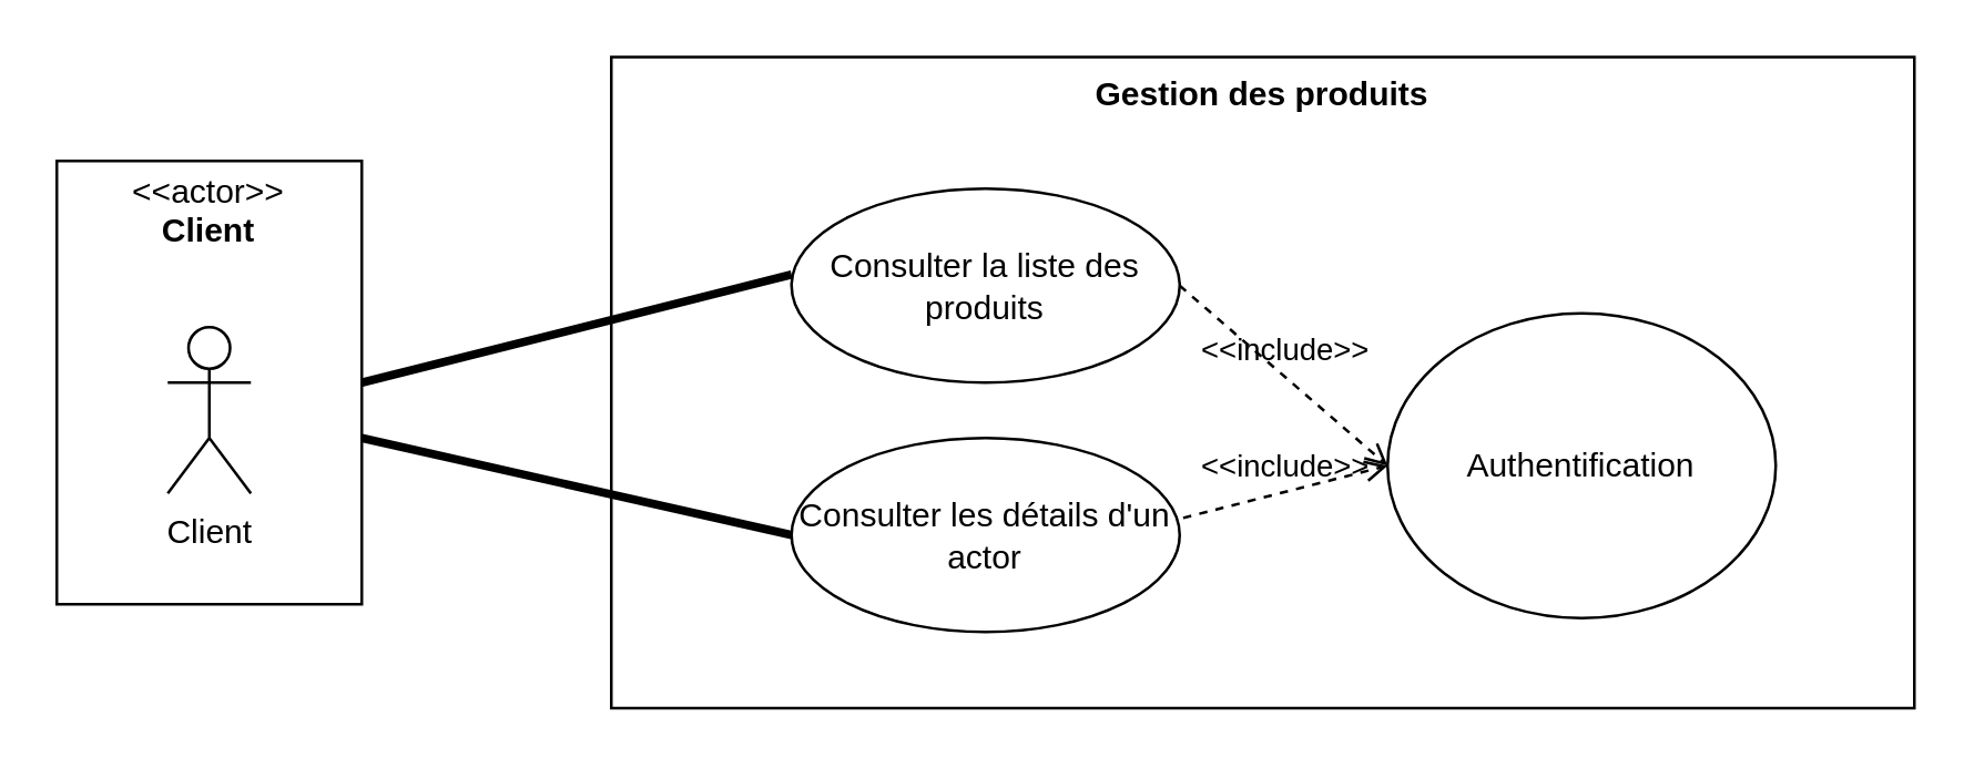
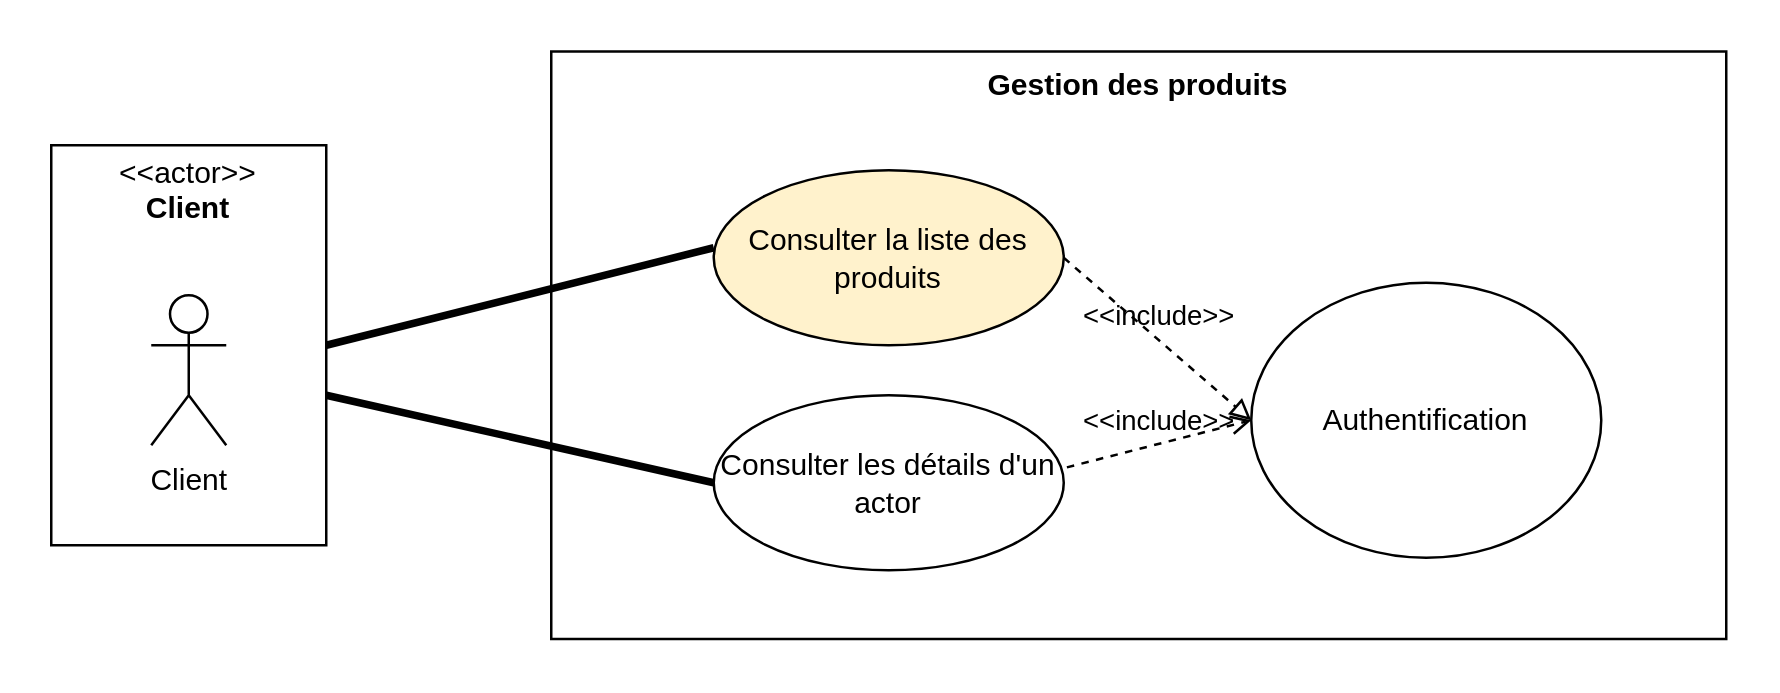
- <mxCell id="4" value="Consulter la liste des produits" style="ellipse;whiteSpace=wrap;html=1;" parent="1" vertex="1"><mxGeometry x="285" y="67.5" width="140" height="70" as="geometry" /></mxCell>
+ <mxCell id="4" value="Consulter la liste des produits" style="ellipse;whiteSpace=wrap;html=1;fillColor=#fff2cc;" parent="1" vertex="1"><mxGeometry x="285" y="67.5" width="140" height="70" as="geometry" /></mxCell>
- <mxCell id="10" value="&amp;lt;&amp;lt;include&amp;gt;&amp;gt;" style="html=1;verticalAlign=bottom;labelBackgroundColor=none;endArrow=open;endFill=0;dashed=1;exitX=1;exitY=0.5;exitDx=0;exitDy=0;entryX=0;entryY=0.5;entryDx=0;entryDy=0;" edge="1" parent="1" source="4" target="9"><mxGeometry width="160" relative="1" as="geometry"><mxPoint x="290" y="50" as="sourcePoint" /><mxPoint x="450" y="50" as="targetPoint" /></mxGeometry></mxCell>
+ <mxCell id="10" value="&amp;lt;&amp;lt;include&amp;gt;&amp;gt;" style="html=1;verticalAlign=bottom;labelBackgroundColor=none;endArrow=block;endFill=0;dashed=1;exitX=1;exitY=0.5;exitDx=0;exitDy=0;entryX=0;entryY=0.5;entryDx=0;entryDy=0;" edge="1" parent="1" source="4" target="9"><mxGeometry width="160" relative="1" as="geometry"><mxPoint x="290" y="50" as="sourcePoint" /><mxPoint x="450" y="50" as="targetPoint" /></mxGeometry></mxCell>
